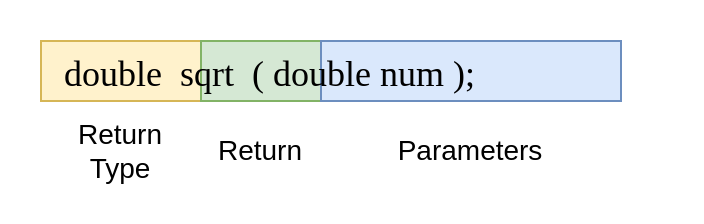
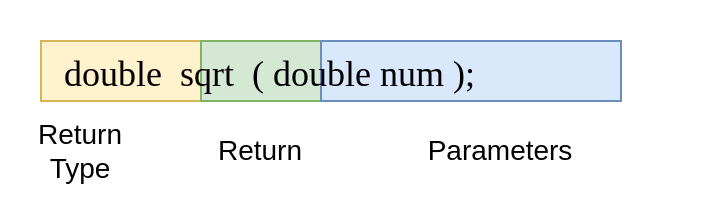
- <mxCell id="6" value="Return Type" style="text;html=1;align=center;verticalAlign=middle;whiteSpace=wrap;rounded=0;fontSize=14;" vertex="1" parent="1"><mxGeometry x="30" y="60" width="60" height="30" as="geometry" /></mxCell>
+ <mxCell id="6" value="Return Type" style="text;html=1;align=center;verticalAlign=middle;whiteSpace=wrap;rounded=0;fontSize=14;" vertex="1" parent="1"><mxGeometry x="10" y="60" width="60" height="30" as="geometry" /></mxCell>
- <mxCell id="8" value="Parameters" style="text;html=1;align=center;verticalAlign=middle;whiteSpace=wrap;rounded=0;fontSize=14;" vertex="1" parent="1"><mxGeometry x="205" y="60" width="60" height="30" as="geometry" /></mxCell>
+ <mxCell id="8" value="Parameters" style="text;html=1;align=center;verticalAlign=middle;whiteSpace=wrap;rounded=0;fontSize=14;" vertex="1" parent="1"><mxGeometry x="220" y="60" width="60" height="30" as="geometry" /></mxCell>
